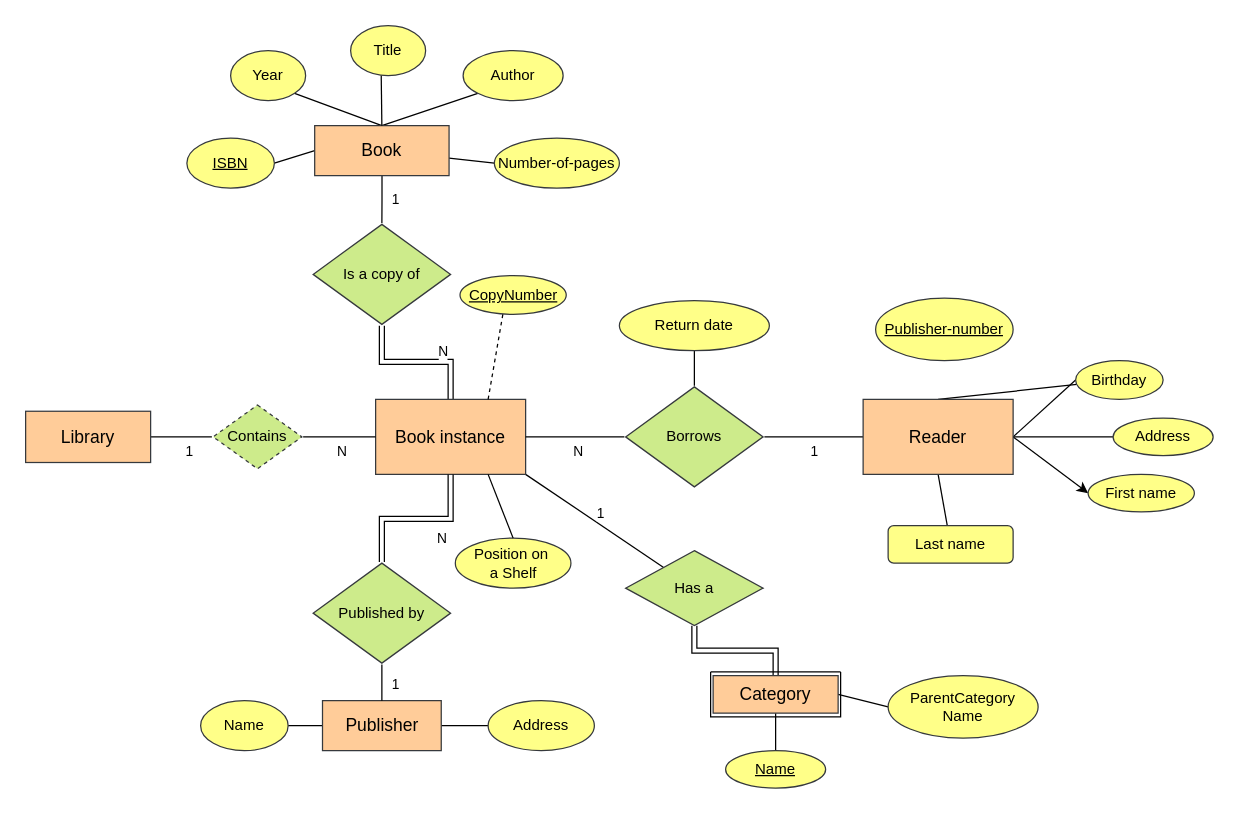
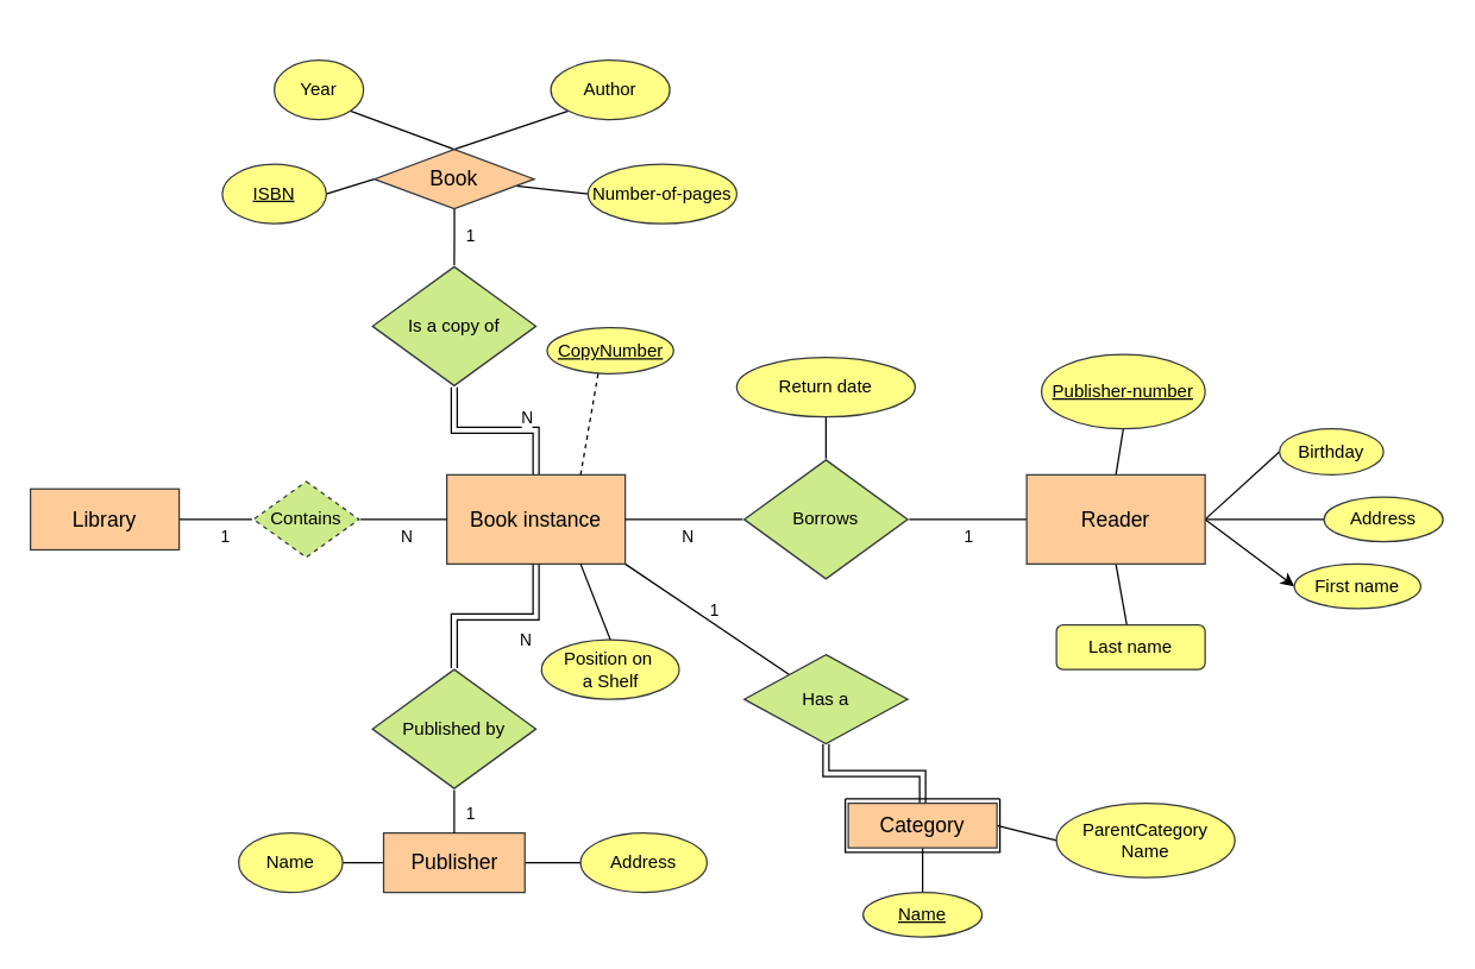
- <mxCell id="51" value="Title" style="ellipse;whiteSpace=wrap;html=1;fillColor=#ffff88;strokeColor=#36393d;" parent="1" vertex="1"><mxGeometry x="280" y="20" width="60" height="40" as="geometry" /></mxCell>
- <mxCell id="54" style="rounded=0;orthogonalLoop=1;jettySize=auto;html=1;exitX=0.5;exitY=0;exitDx=0;exitDy=0;entryX=0.408;entryY=1.004;entryDx=0;entryDy=0;entryPerimeter=0;endArrow=none;endFill=0;" parent="1" source="17" target="51" edge="1"><mxGeometry relative="1" as="geometry" /></mxCell>
- <mxCell id="17" value="&lt;font style=&quot;font-size: 14px;&quot;&gt;Book&lt;/font&gt;" style="rounded=0;whiteSpace=wrap;html=1;fillColor=#ffcc99;strokeColor=#36393d;" parent="1" vertex="1"><mxGeometry x="251.25" y="100" width="107.5" height="40" as="geometry" /></mxCell>
+ <mxCell id="17" value="&lt;font style=&quot;font-size: 14px;&quot;&gt;Book&lt;/font&gt;" style="rhombus;whiteSpace=wrap;html=1;fillColor=#ffcc99;strokeColor=#36393d;" parent="1" vertex="1"><mxGeometry x="251.25" y="100" width="107.5" height="40" as="geometry" /></mxCell>
- <mxCell id="34" style="rounded=0;orthogonalLoop=1;jettySize=auto;html=1;exitX=0.5;exitY=0;exitDx=0;exitDy=0;endArrow=none;endFill=0;" parent="1" source="35" target="44" edge="1"><mxGeometry relative="1" as="geometry" /></mxCell>
+ <mxCell id="34" style="rounded=0;orthogonalLoop=1;jettySize=auto;html=1;exitX=0.5;exitY=0;exitDx=0;exitDy=0;entryX=0.5;entryY=1;entryDx=0;entryDy=0;endArrow=none;endFill=0;" parent="1" source="35" target="64" edge="1"><mxGeometry relative="1" as="geometry" /></mxCell>
